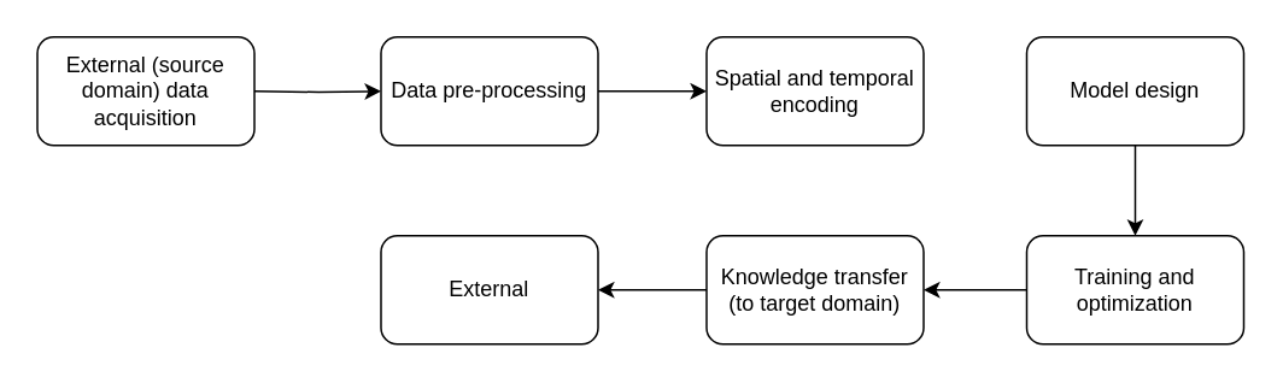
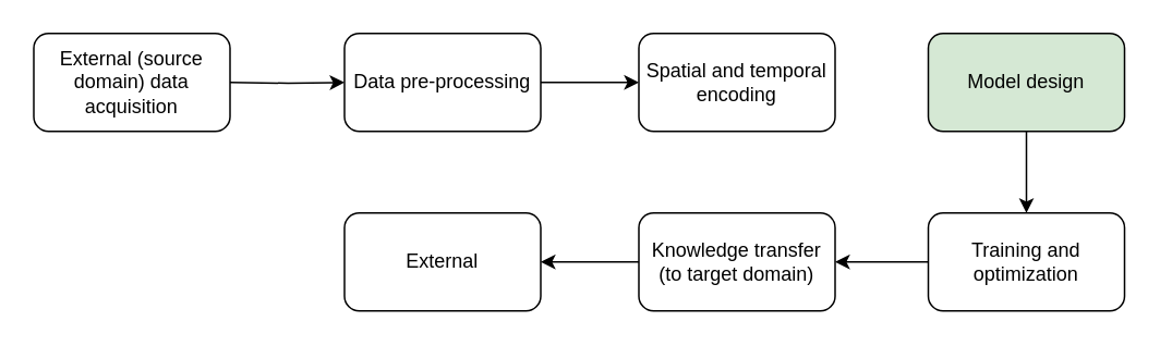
- <mxCell id="8" value="Model design" style="whiteSpace=wrap;html=1;rounded=1;" vertex="1" parent="1"><mxGeometry x="567" y="20" width="120" height="60" as="geometry" /></mxCell>
+ <mxCell id="8" value="Model design" style="whiteSpace=wrap;html=1;rounded=1;fillColor=#d5e8d4;" vertex="1" parent="1"><mxGeometry x="567" y="20" width="120" height="60" as="geometry" /></mxCell>
